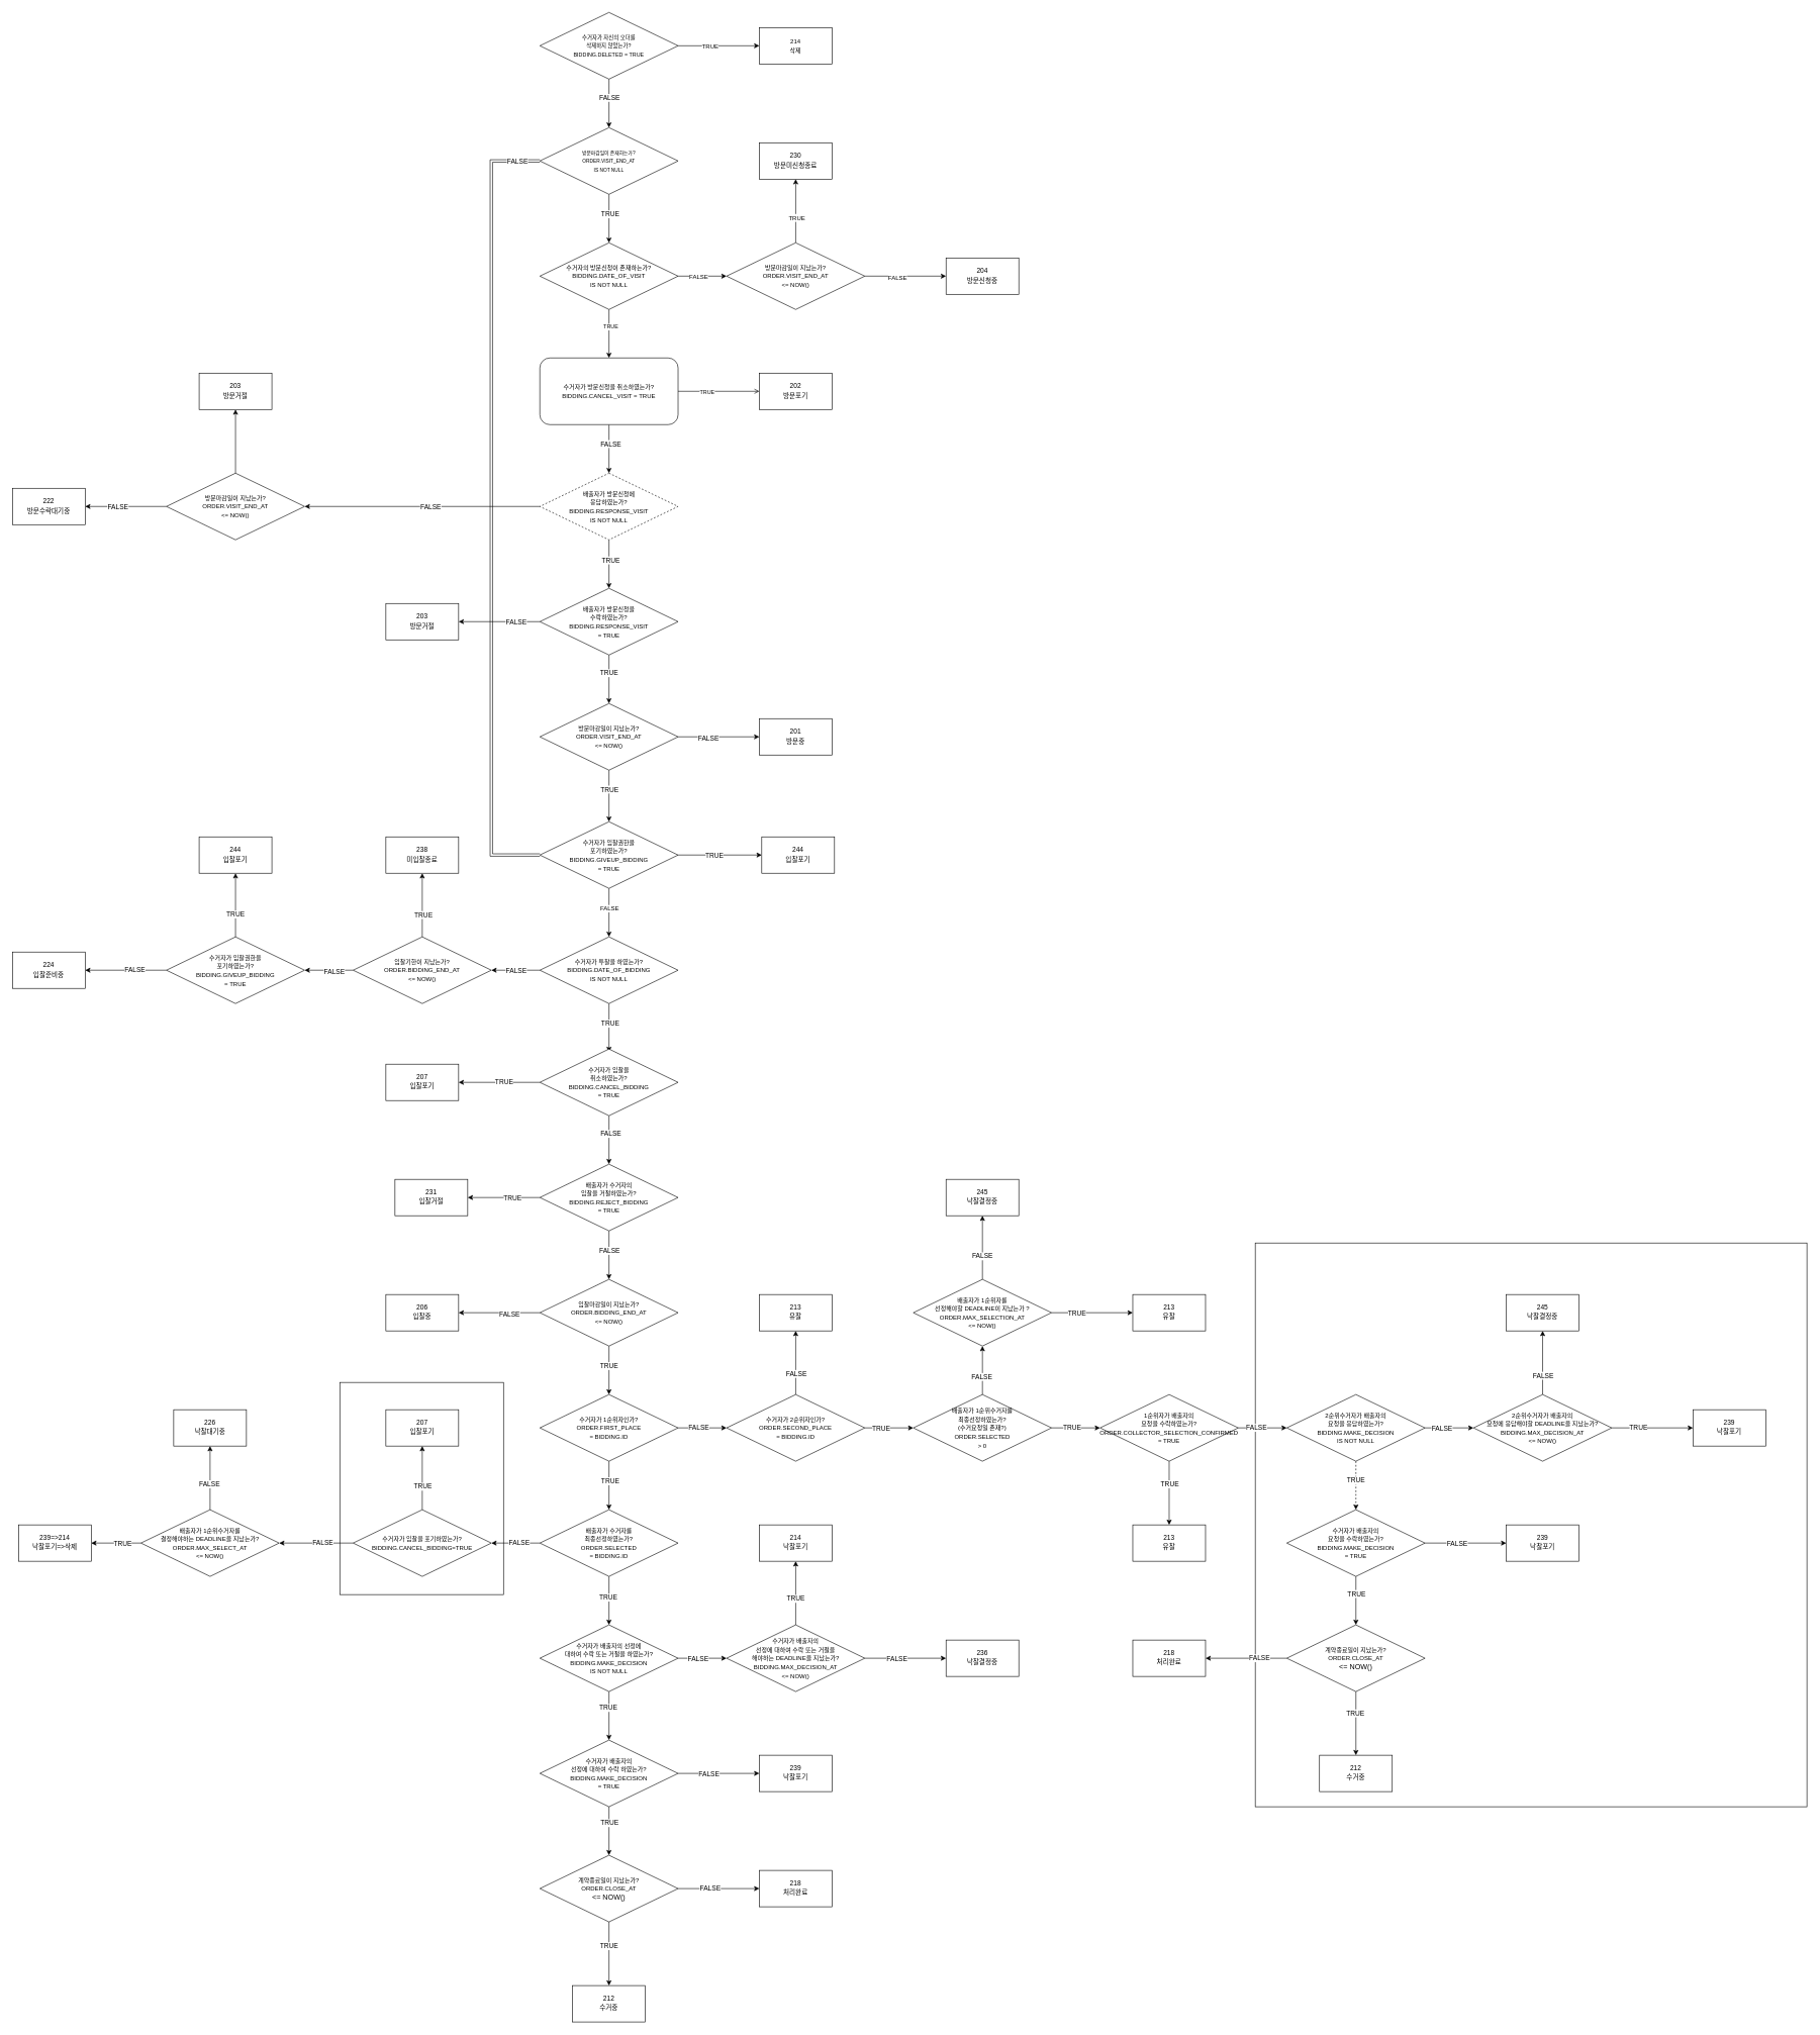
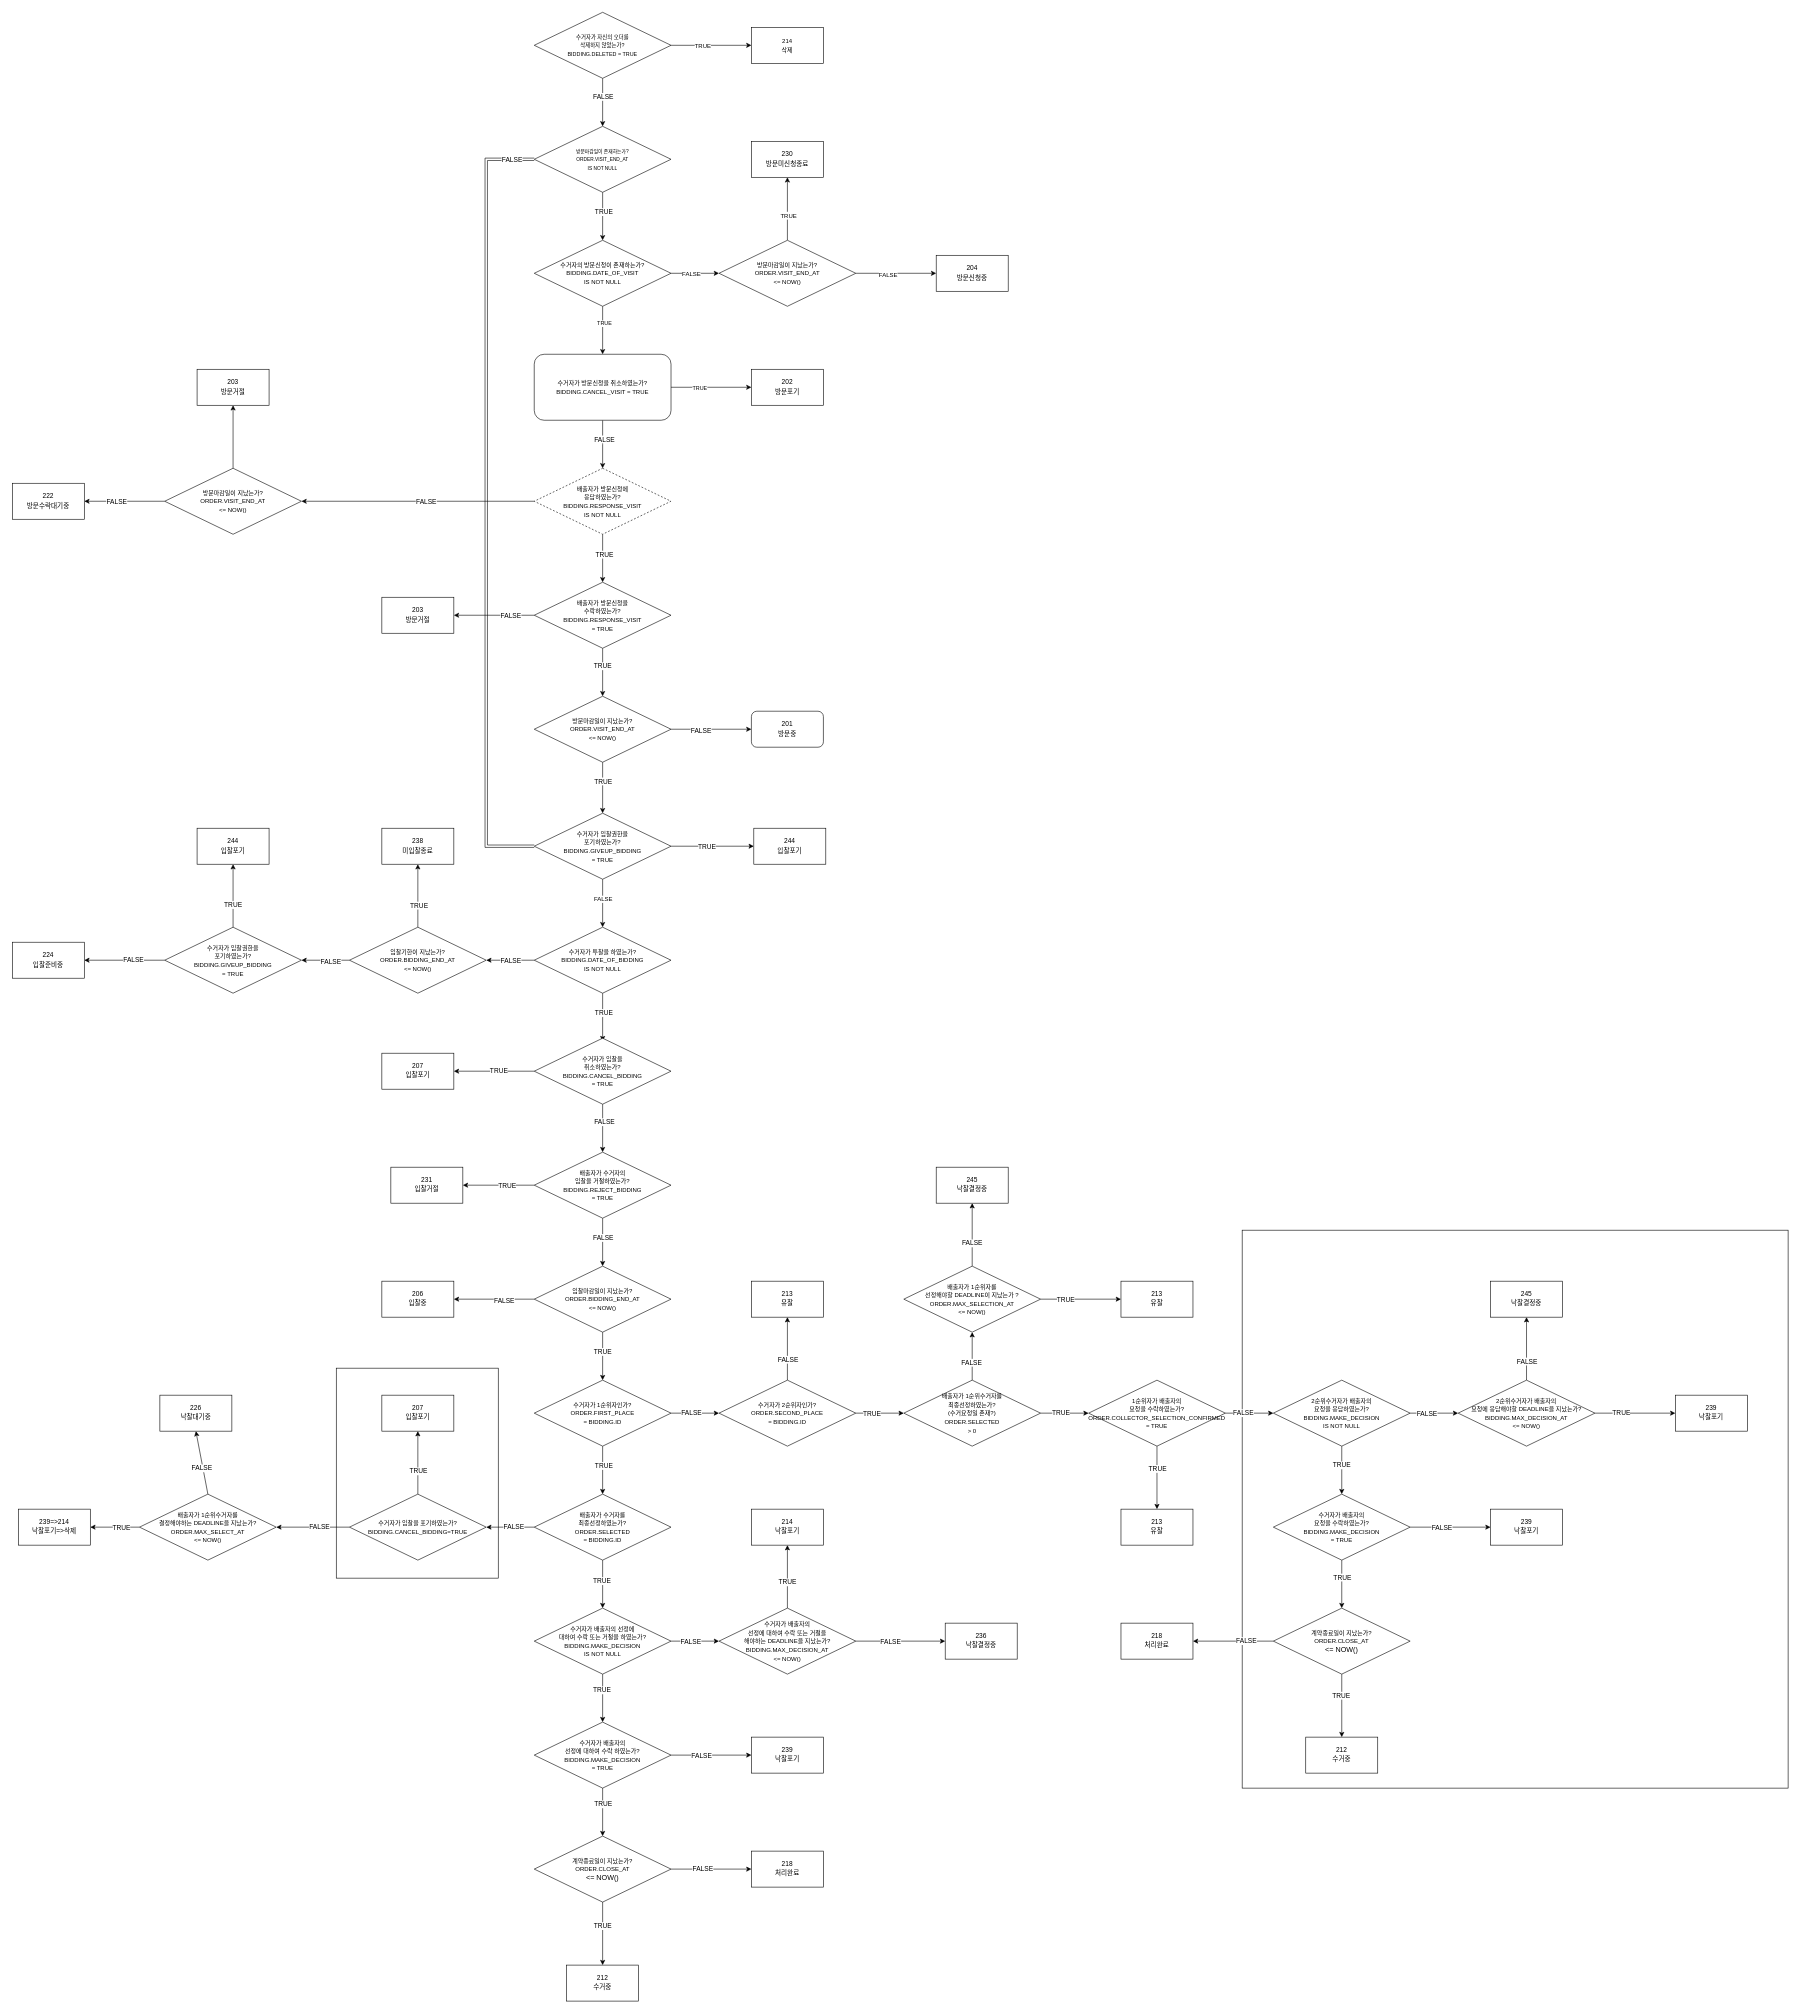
- <mxCell id="26" value="" style="edgeStyle=orthogonalEdgeStyle;rounded=0;orthogonalLoop=1;jettySize=auto;html=1;fontSize=9;entryX=0;entryY=0.5;entryDx=0;entryDy=0;endArrow=open;" parent="1" source="30" target="36" edge="1"><mxGeometry relative="1" as="geometry"><mxPoint x="1198" y="645" as="targetPoint" /></mxGeometry></mxCell>
+ <mxCell id="26" value="" style="edgeStyle=orthogonalEdgeStyle;rounded=0;orthogonalLoop=1;jettySize=auto;html=1;fontSize=9;entryX=0;entryY=0.5;entryDx=0;entryDy=0;" parent="1" source="30" target="36" edge="1"><mxGeometry relative="1" as="geometry"><mxPoint x="1198" y="645" as="targetPoint" /></mxGeometry></mxCell>
- <mxCell id="54" value="&lt;font style=&quot;font-size: 11px&quot;&gt;201&lt;br&gt;&lt;/font&gt;&lt;table style=&quot;font-size: 11px&quot;&gt;&lt;tbody&gt;&lt;tr&gt;&lt;td&gt;방문중&lt;/td&gt;&lt;/tr&gt;&lt;/tbody&gt;&lt;/table&gt;" style="whiteSpace=wrap;html=1;" parent="1" vertex="1"><mxGeometry x="1252" y="1185" width="120" height="60" as="geometry" /></mxCell>
+ <mxCell id="54" value="&lt;font style=&quot;font-size: 11px&quot;&gt;201&lt;br&gt;&lt;/font&gt;&lt;table style=&quot;font-size: 11px&quot;&gt;&lt;tbody&gt;&lt;tr&gt;&lt;td&gt;방문중&lt;/td&gt;&lt;/tr&gt;&lt;/tbody&gt;&lt;/table&gt;" style="whiteSpace=wrap;html=1;rounded=1;" parent="1" vertex="1"><mxGeometry x="1252" y="1185" width="120" height="60" as="geometry" /></mxCell>
- <mxCell id="186" value="&lt;font style=&quot;font-size: 11px&quot;&gt;226&lt;br&gt;&lt;/font&gt;&lt;table style=&quot;font-size: 11px&quot;&gt;&lt;tbody&gt;&lt;tr&gt;&lt;td&gt;낙찰대기중&lt;/td&gt;&lt;/tr&gt;&lt;/tbody&gt;&lt;/table&gt;" style="whiteSpace=wrap;html=1;" parent="1" vertex="1"><mxGeometry x="286" y="2325" width="120" height="60" as="geometry" /></mxCell>
+ <mxCell id="186" value="&lt;font style=&quot;font-size: 11px&quot;&gt;226&lt;br&gt;&lt;/font&gt;&lt;table style=&quot;font-size: 11px&quot;&gt;&lt;tbody&gt;&lt;tr&gt;&lt;td&gt;낙찰대기중&lt;/td&gt;&lt;/tr&gt;&lt;/tbody&gt;&lt;/table&gt;" style="whiteSpace=wrap;html=1;" parent="1" vertex="1"><mxGeometry x="266" y="2325" width="120" height="60" as="geometry" /></mxCell>
- <mxCell id="152" value="" style="edgeStyle=orthogonalEdgeStyle;rounded=0;orthogonalLoop=1;jettySize=auto;html=1;fontSize=11;dashed=1;" parent="1" source="156" target="161" edge="1"><mxGeometry relative="1" as="geometry" /></mxCell>
+ <mxCell id="152" value="" style="edgeStyle=orthogonalEdgeStyle;rounded=0;orthogonalLoop=1;jettySize=auto;html=1;fontSize=11;" parent="1" source="156" target="161" edge="1"><mxGeometry relative="1" as="geometry" /></mxCell>
- <mxCell id="125" value="&lt;font style=&quot;font-size: 11px&quot;&gt;236&lt;br&gt;&lt;/font&gt;&lt;table style=&quot;font-size: 11px&quot;&gt;&lt;tbody&gt;&lt;tr&gt;&lt;td&gt;낙찰결정중&lt;/td&gt;&lt;/tr&gt;&lt;/tbody&gt;&lt;/table&gt;" style="whiteSpace=wrap;html=1;" parent="1" vertex="1"><mxGeometry x="1560" y="2705" width="120" height="60" as="geometry" /></mxCell>
+ <mxCell id="125" value="&lt;font style=&quot;font-size: 11px&quot;&gt;236&lt;br&gt;&lt;/font&gt;&lt;table style=&quot;font-size: 11px&quot;&gt;&lt;tbody&gt;&lt;tr&gt;&lt;td&gt;낙찰결정중&lt;/td&gt;&lt;/tr&gt;&lt;/tbody&gt;&lt;/table&gt;" style="whiteSpace=wrap;html=1;" parent="1" vertex="1"><mxGeometry x="1575" y="2705" width="120" height="60" as="geometry" /></mxCell>
